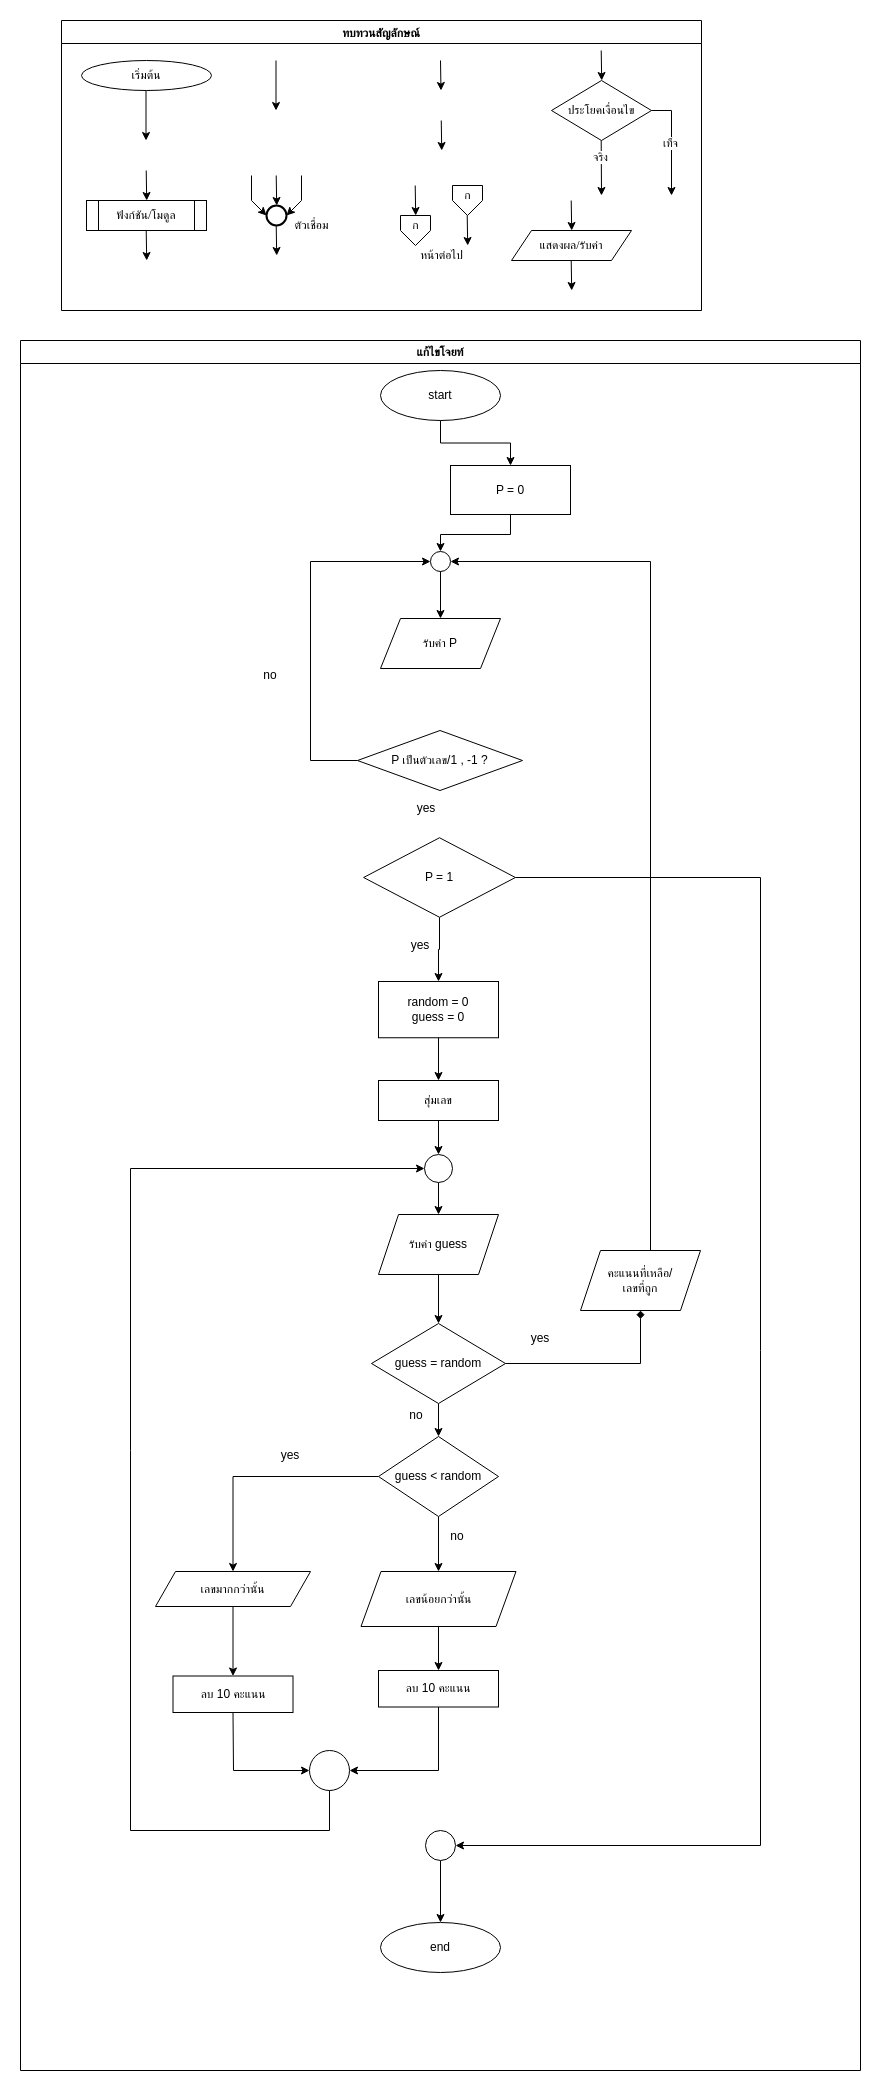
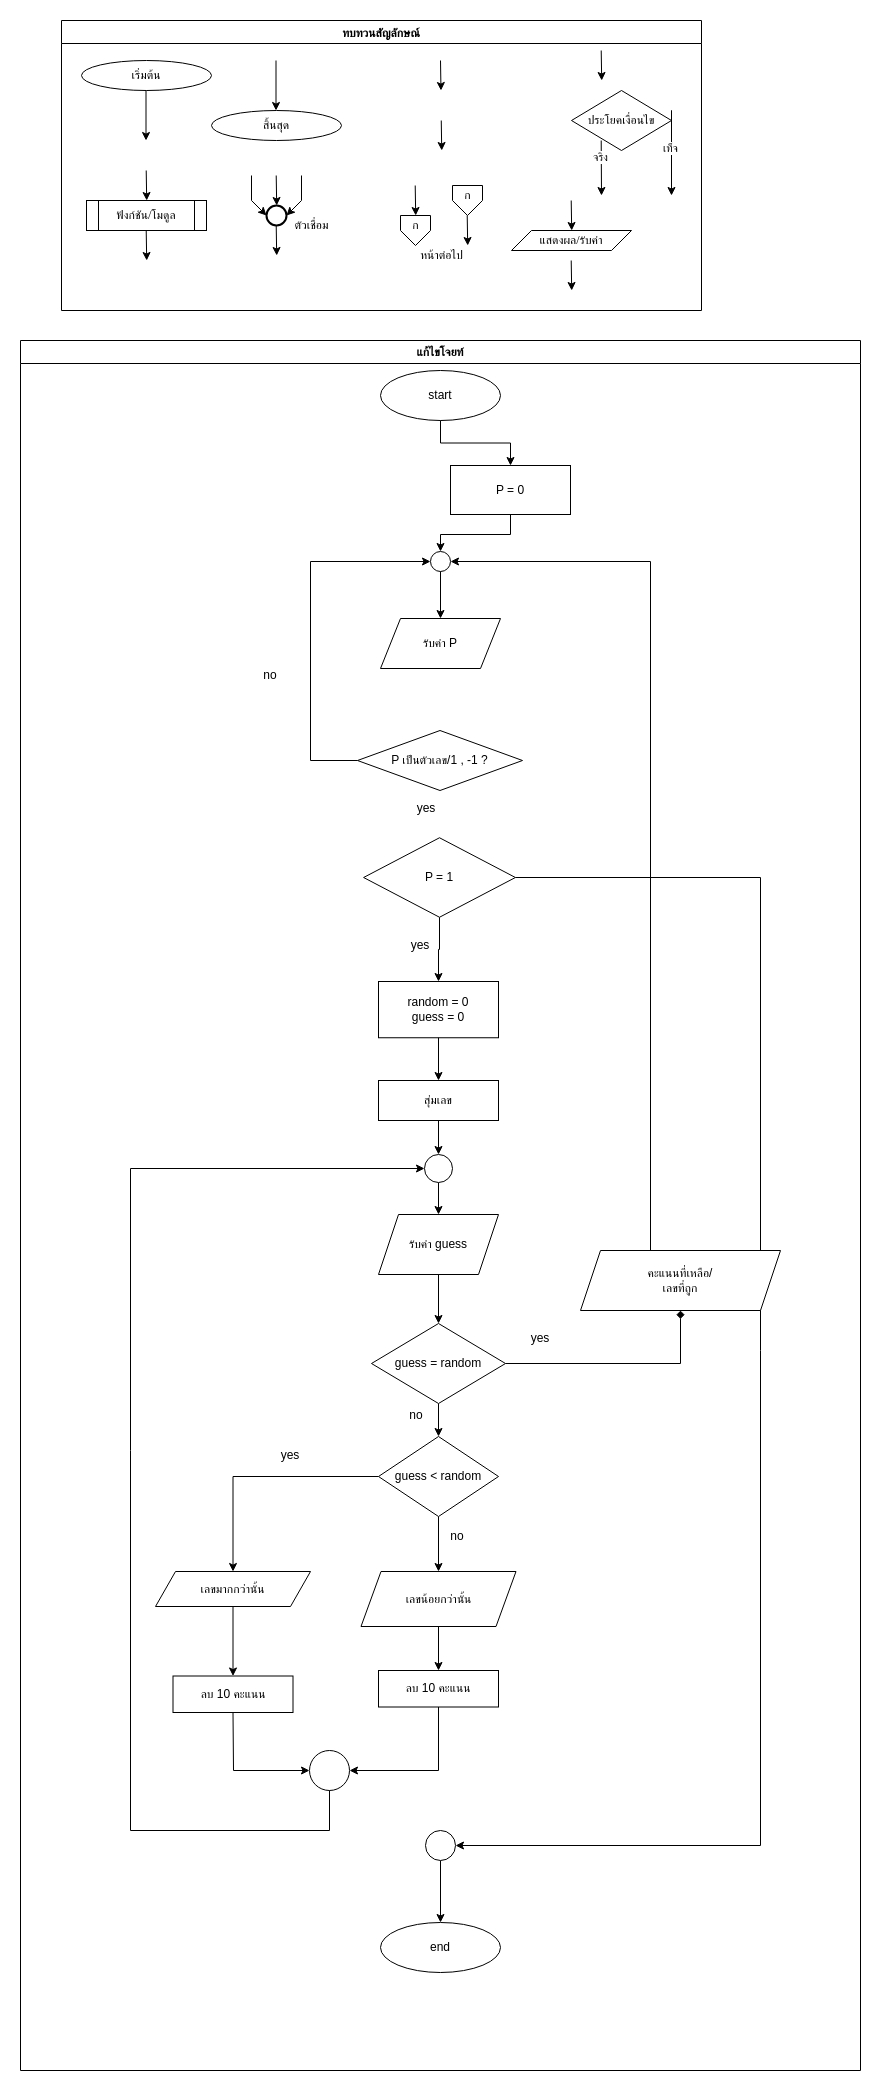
- <mxCell id="9" value="ประโยคเงื่อนไข" style="rhombus;whiteSpace=wrap;html=1;fontFamily=Sarabun;fontSource=https%3A%2F%2Ffonts.googleapis.com%2Fcss%3Ffamily%3DSarabun;" vertex="1" parent="2"><mxGeometry x="490" y="60" width="100" height="60" as="geometry" /></mxCell>
+ <mxCell id="9" value="ประโยคเงื่อนไข" style="rhombus;whiteSpace=wrap;html=1;fontFamily=Sarabun;fontSource=https%3A%2F%2Ffonts.googleapis.com%2Fcss%3Ffamily%3DSarabun;" vertex="1" parent="2"><mxGeometry x="510" y="70" width="100" height="60" as="geometry" /></mxCell>
+ <mxCell id="5" value="&lt;font face=&quot;Sarabun&quot;&gt;สิ้นสุด&lt;/font&gt;" style="ellipse;whiteSpace=wrap;html=1;" vertex="1" parent="2"><mxGeometry x="150" y="90" width="130" height="30" as="geometry" /></mxCell>
- <mxCell id="31" value="แสดงผล/รับค่า" style="shape=parallelogram;perimeter=parallelogramPerimeter;whiteSpace=wrap;html=1;fixedSize=1;fontFamily=Sarabun;fontSource=https%3A%2F%2Ffonts.googleapis.com%2Fcss%3Ffamily%3DSarabun;" vertex="1" parent="2"><mxGeometry x="450" y="210" width="120" height="30" as="geometry" /></mxCell>
+ <mxCell id="31" value="แสดงผล/รับค่า" style="shape=parallelogram;perimeter=parallelogramPerimeter;whiteSpace=wrap;html=1;fixedSize=1;fontFamily=Sarabun;fontSource=https%3A%2F%2Ffonts.googleapis.com%2Fcss%3Ffamily%3DSarabun;" vertex="1" parent="2"><mxGeometry x="450" y="210" width="120" height="20" as="geometry" /></mxCell>
- <mxCell id="82" value="คะแนนที่เหลือ/&lt;div&gt;เลขที่ถูก&lt;/div&gt;" style="shape=parallelogram;perimeter=parallelogramPerimeter;whiteSpace=wrap;html=1;fixedSize=1;" vertex="1" parent="34"><mxGeometry x="560" y="910" width="120" height="60" as="geometry" /></mxCell>
+ <mxCell id="82" value="คะแนนที่เหลือ/&lt;div&gt;เลขที่ถูก&lt;/div&gt;" style="shape=parallelogram;perimeter=parallelogramPerimeter;whiteSpace=wrap;html=1;fixedSize=1;" vertex="1" parent="34"><mxGeometry x="560" y="910" width="200" height="60" as="geometry" /></mxCell>
